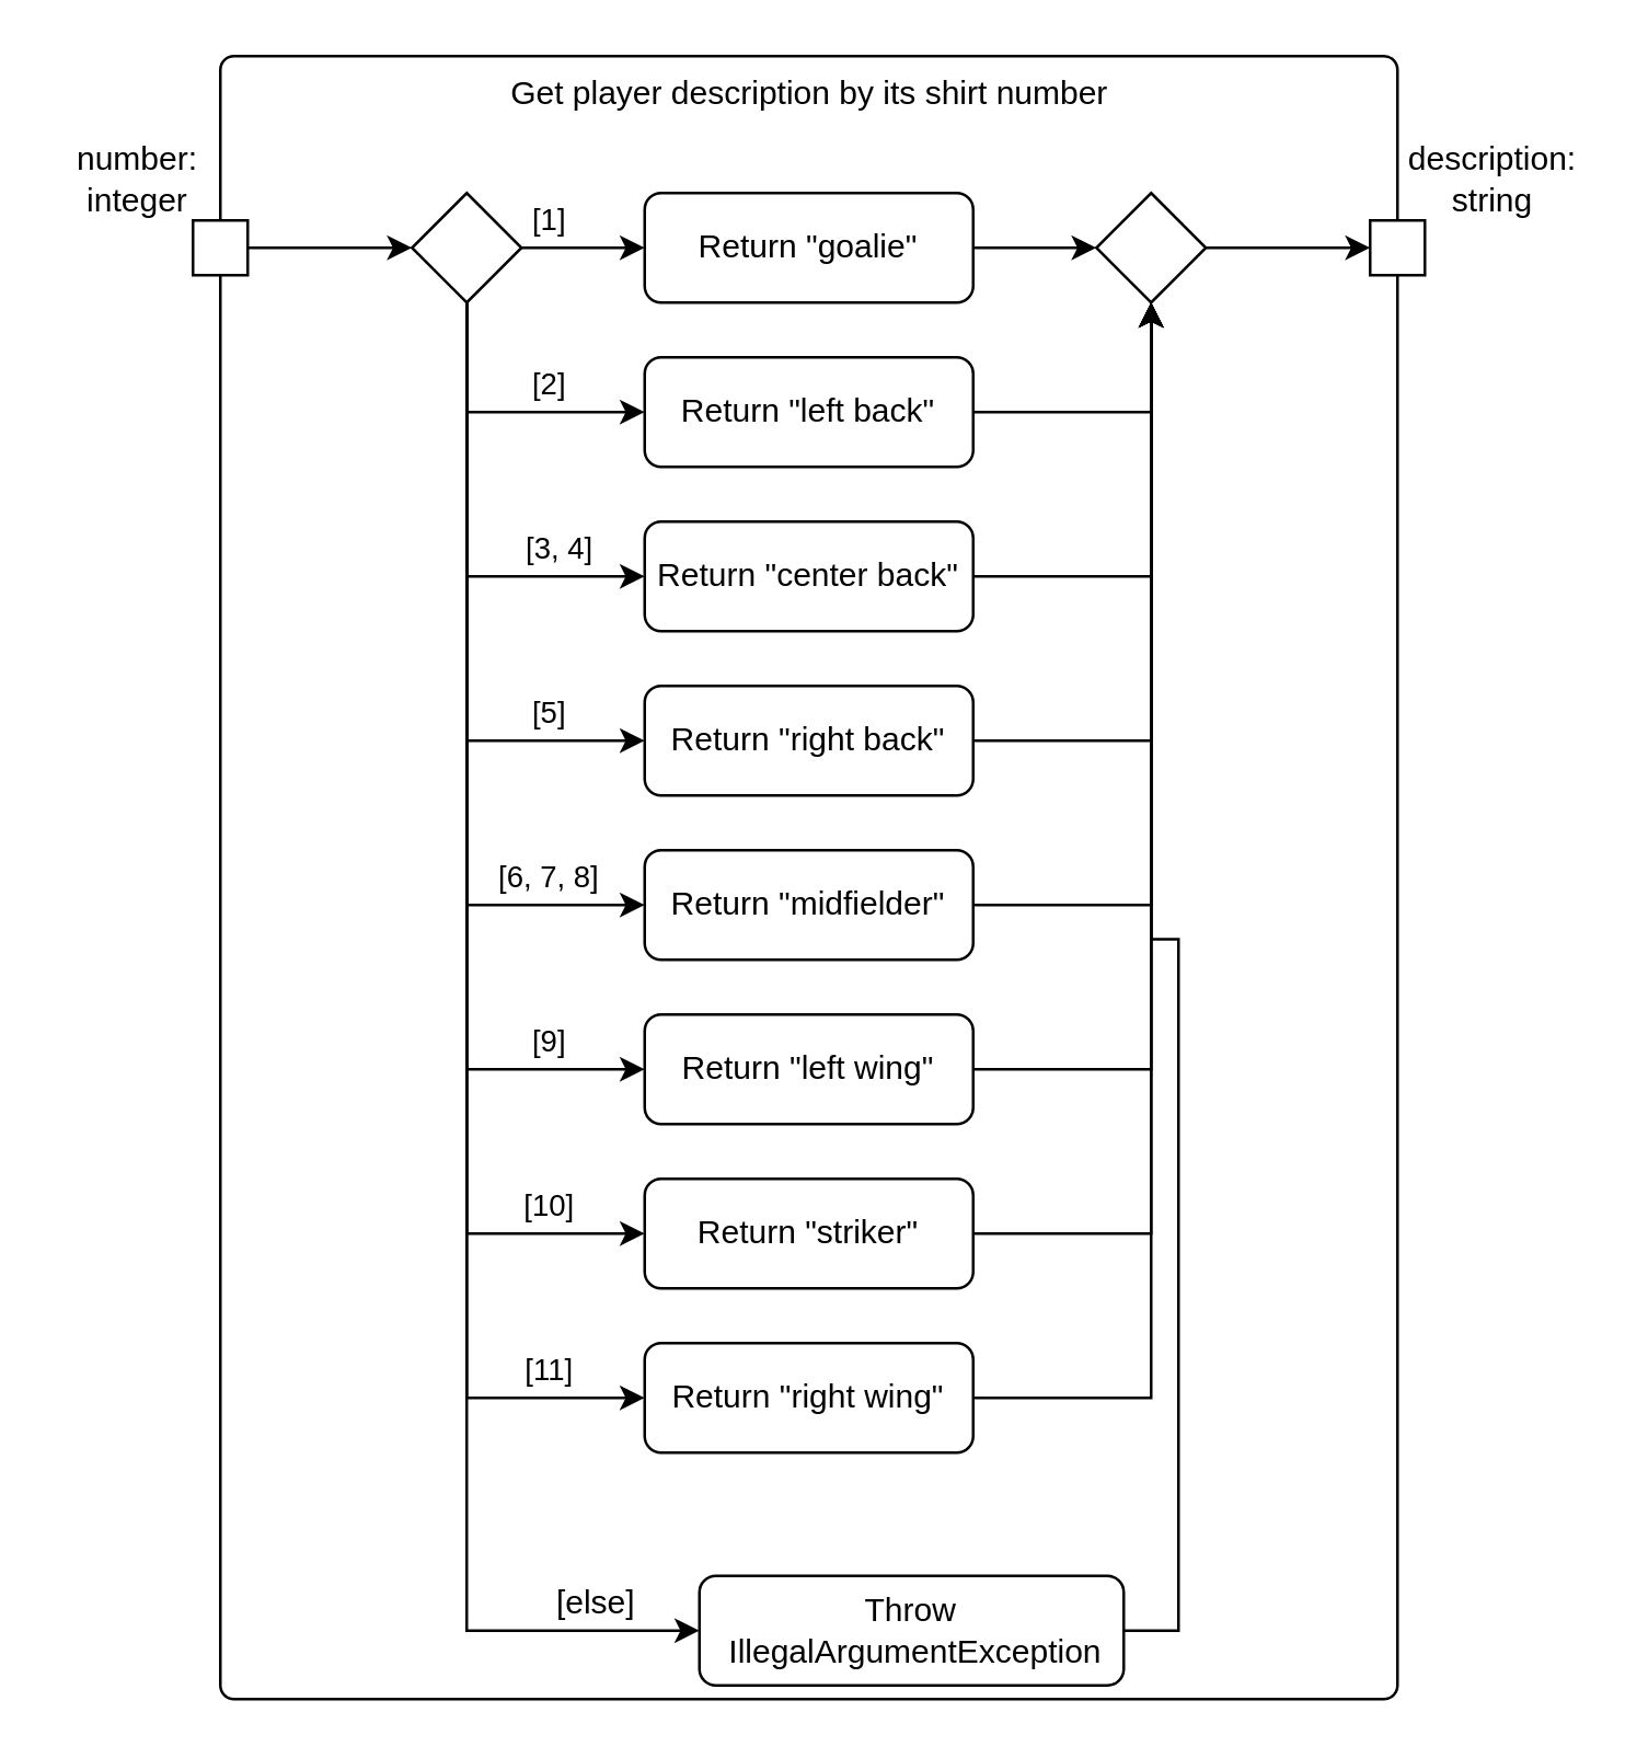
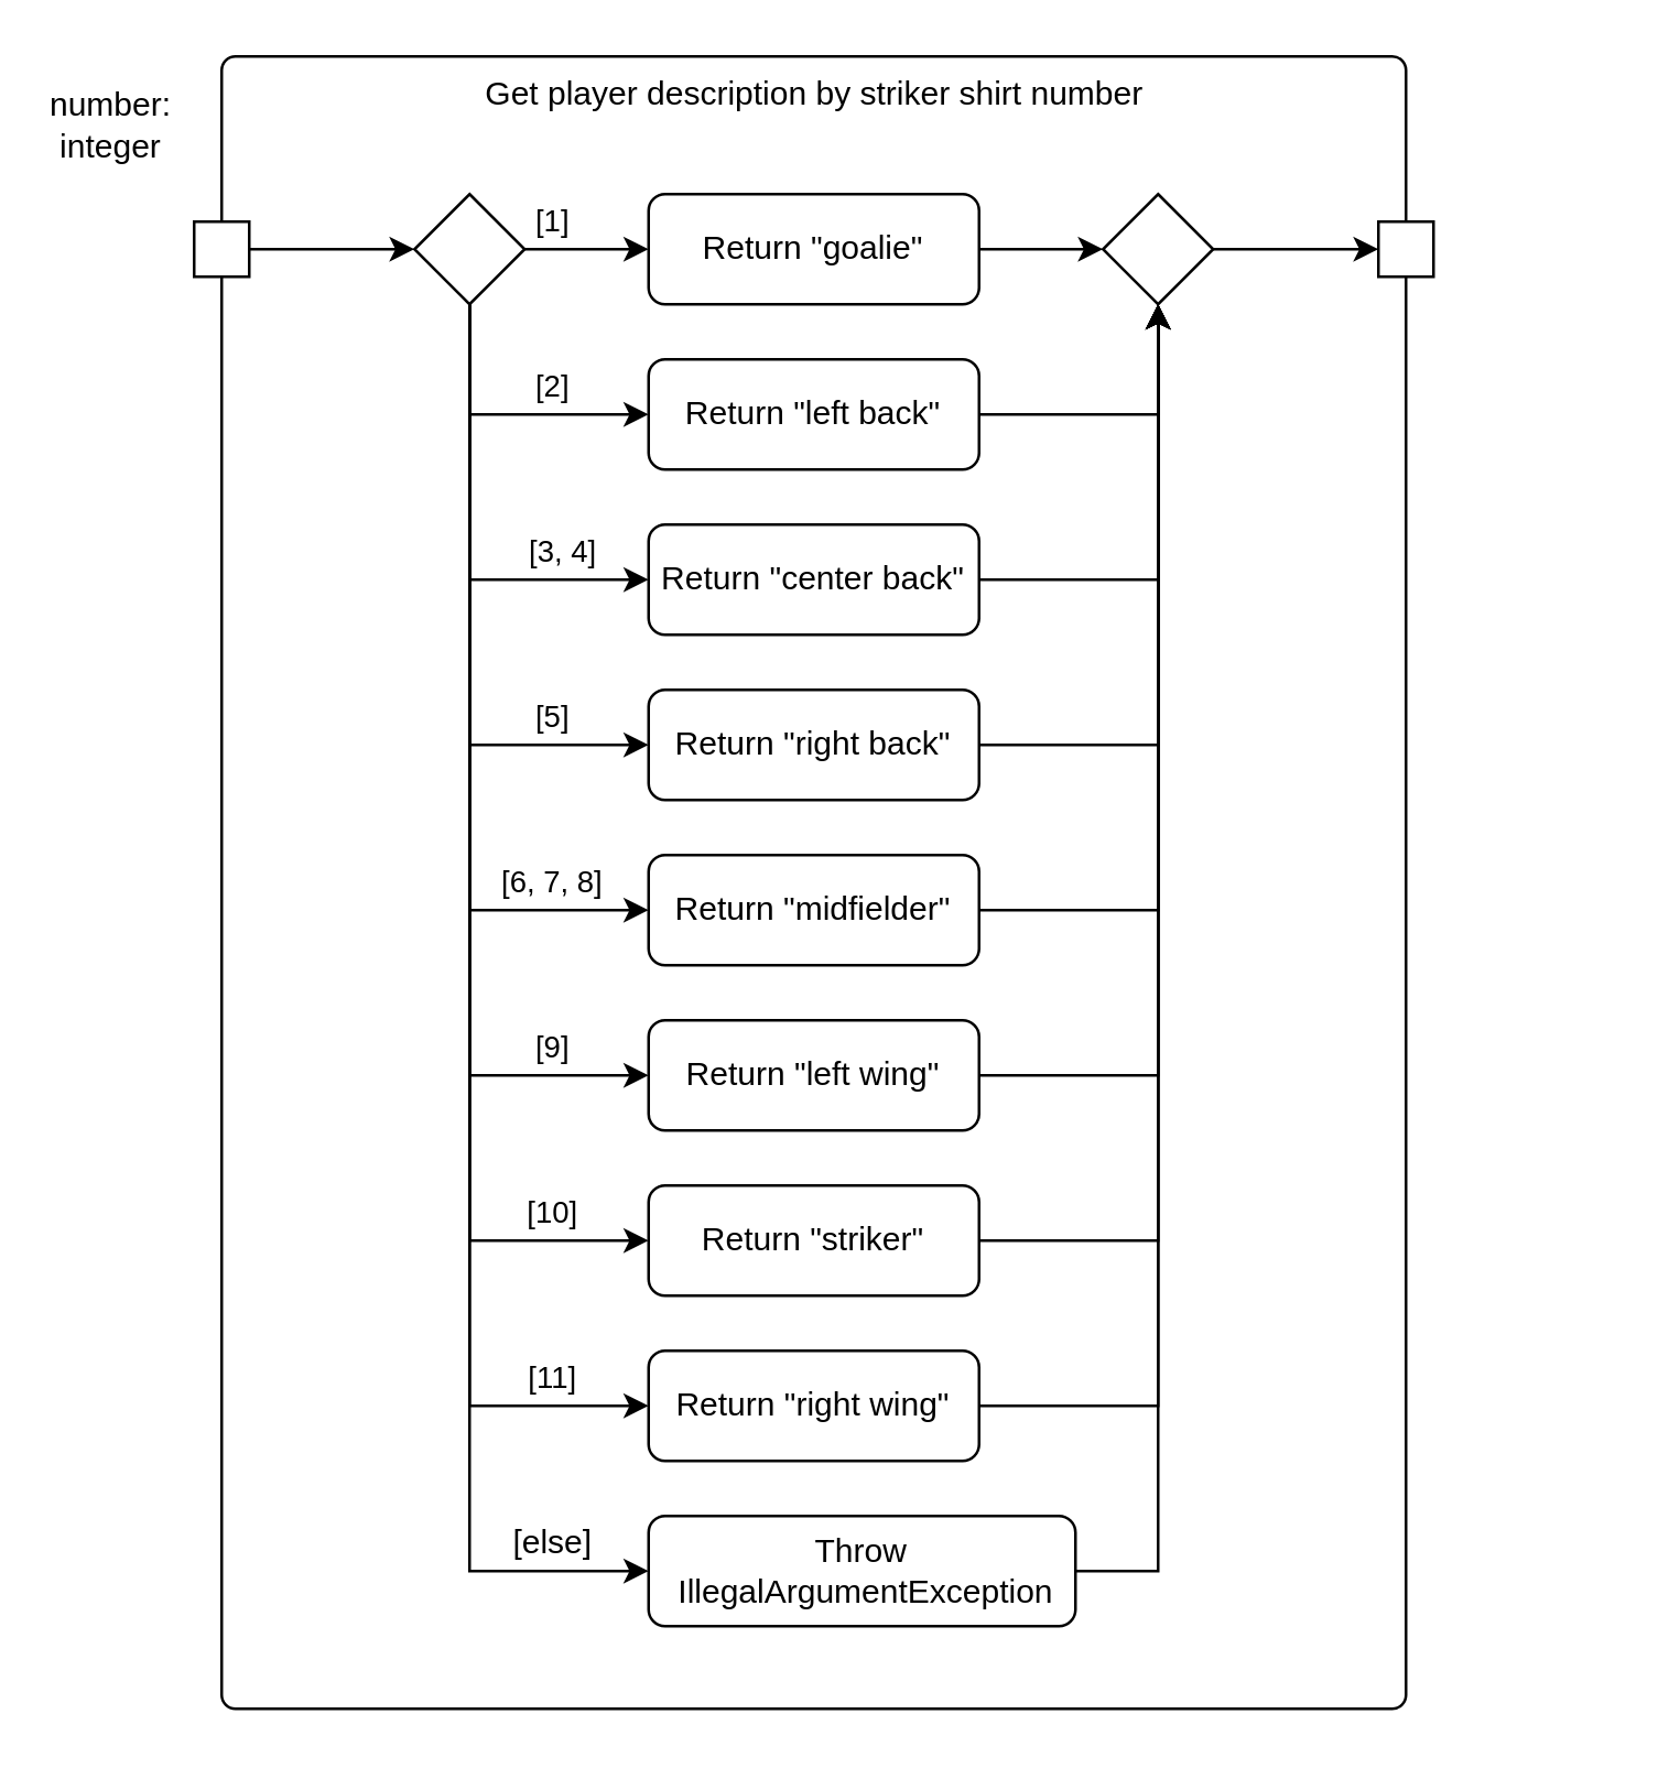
- <mxCell id="2" value="Get player description by its shirt number" style="html=1;align=center;verticalAlign=top;rounded=1;absoluteArcSize=1;arcSize=10;dashed=0;" vertex="1" parent="1"><mxGeometry x="80" y="20" width="430" height="600" as="geometry" /></mxCell>
+ <mxCell id="2" value="Get player description by striker shirt number" style="html=1;align=center;verticalAlign=top;rounded=1;absoluteArcSize=1;arcSize=10;dashed=0;" vertex="1" parent="1"><mxGeometry x="80" y="20" width="430" height="600" as="geometry" /></mxCell>
- <mxCell id="5" value="number: integer" style="text;html=1;strokeColor=none;fillColor=none;align=center;verticalAlign=middle;whiteSpace=wrap;rounded=0;" vertex="1" parent="1"><mxGeometry x="20" y="50" width="60" height="30" as="geometry" /></mxCell>
+ <mxCell id="5" value="number: integer" style="text;html=1;strokeColor=none;fillColor=none;align=center;verticalAlign=middle;whiteSpace=wrap;rounded=0;" vertex="1" parent="1"><mxGeometry x="10" y="30" width="60" height="30" as="geometry" /></mxCell>
- <mxCell id="6" value="description: string" style="text;html=1;strokeColor=none;fillColor=none;align=center;verticalAlign=middle;whiteSpace=wrap;rounded=0;" vertex="1" parent="1"><mxGeometry x="510" y="50" width="70" height="30" as="geometry" /></mxCell>
- <mxCell id="37" value="&lt;font style=&quot;font-size: 12px;&quot;&gt;Throw&lt;br&gt;&amp;nbsp;&lt;span style=&quot;text-align: start;&quot;&gt;IllegalArgumentException&lt;/span&gt;&lt;/font&gt;" style="rounded=1;whiteSpace=wrap;html=1;fontColor=#000000;" vertex="1" parent="1"><mxGeometry x="255" y="575" width="155" height="40" as="geometry" /></mxCell>
+ <mxCell id="37" value="&lt;font style=&quot;font-size: 12px;&quot;&gt;Throw&lt;br&gt;&amp;nbsp;&lt;span style=&quot;text-align: start;&quot;&gt;IllegalArgumentException&lt;/span&gt;&lt;/font&gt;" style="rounded=1;whiteSpace=wrap;html=1;fontColor=#000000;" vertex="1" parent="1"><mxGeometry x="235" y="550" width="155" height="40" as="geometry" /></mxCell>
